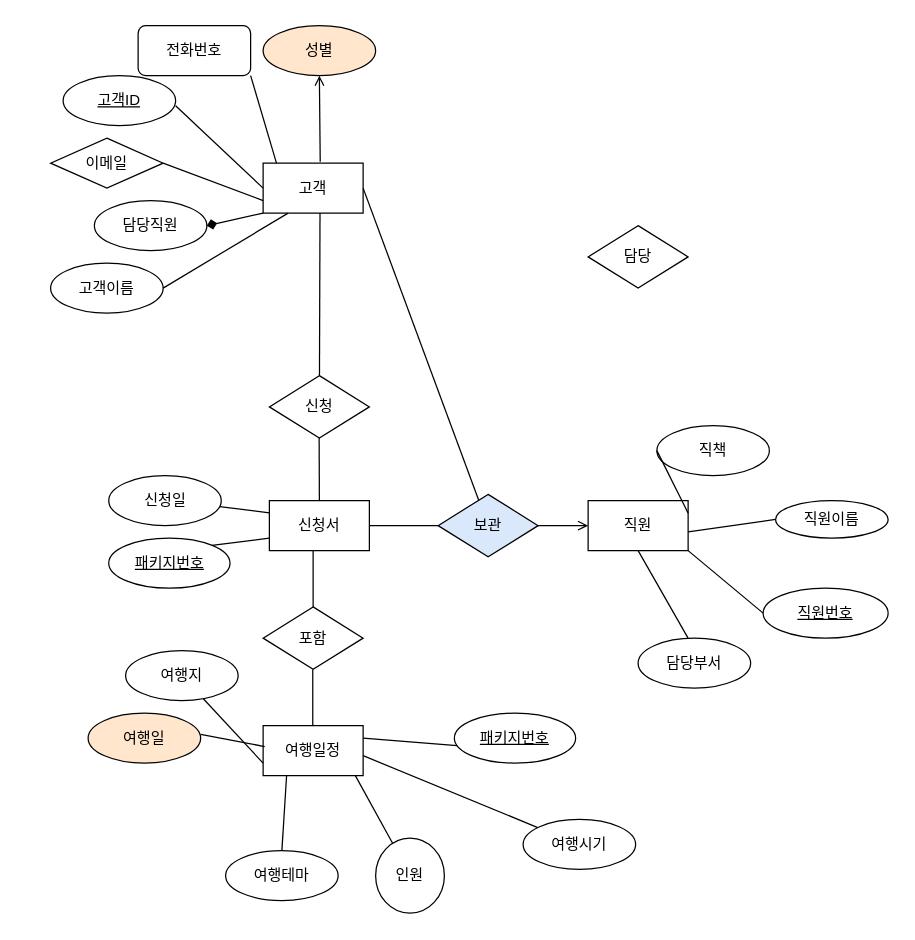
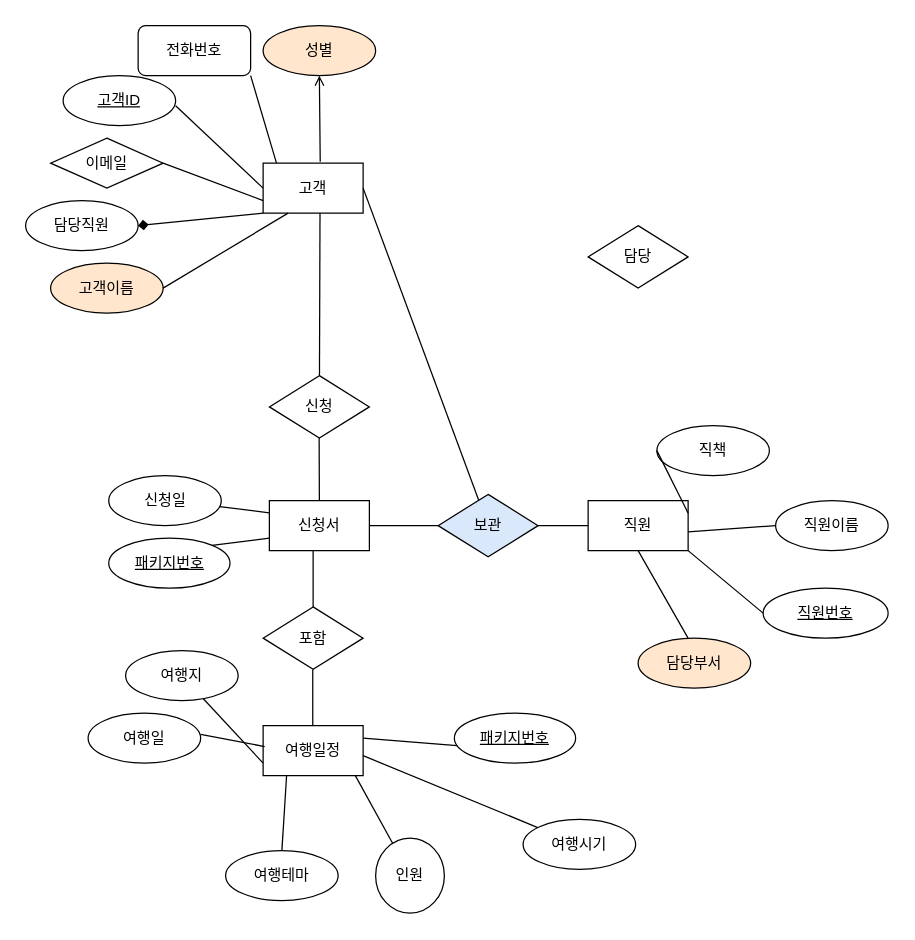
- <mxCell id="14" value="담당직원" style="ellipse;whiteSpace=wrap;html=1;" parent="1" vertex="1"><mxGeometry x="75" y="160" width="90" height="40" as="geometry" /></mxCell>
+ <mxCell id="14" value="담당직원" style="ellipse;whiteSpace=wrap;html=1;" parent="1" vertex="1"><mxGeometry x="20" y="160" width="90" height="40" as="geometry" /></mxCell>
- <mxCell id="9" value="고객이름" style="ellipse;whiteSpace=wrap;html=1;" parent="1" vertex="1"><mxGeometry x="40" y="210" width="90" height="40" as="geometry" /></mxCell>
+ <mxCell id="9" value="고객이름" style="ellipse;whiteSpace=wrap;html=1;fillColor=#ffe6cc;" parent="1" vertex="1"><mxGeometry x="40" y="210" width="90" height="40" as="geometry" /></mxCell>
- <mxCell id="16" value="직원이름" style="ellipse;whiteSpace=wrap;html=1;" parent="1" vertex="1"><mxGeometry x="620" y="400" width="90" height="30" as="geometry" /></mxCell>
+ <mxCell id="16" value="직원이름" style="ellipse;whiteSpace=wrap;html=1;" parent="1" vertex="1"><mxGeometry x="620" y="400" width="90" height="40" as="geometry" /></mxCell>
- <mxCell id="49" value="" style="endArrow=open;html=1;exitX=1;exitY=0.5;exitDx=0;exitDy=0;entryX=0;entryY=0.5;entryDx=0;entryDy=0;" parent="1" source="13" target="4" edge="1"><mxGeometry width="50" height="50" relative="1" as="geometry"><mxPoint x="430" y="422" as="sourcePoint" /><mxPoint x="470" y="422" as="targetPoint" /></mxGeometry></mxCell>
+ <mxCell id="49" value="" style="endArrow=none;html=1;exitX=1;exitY=0.5;exitDx=0;exitDy=0;entryX=0;entryY=0.5;entryDx=0;entryDy=0;" parent="1" source="13" target="4" edge="1"><mxGeometry width="50" height="50" relative="1" as="geometry"><mxPoint x="430" y="422" as="sourcePoint" /><mxPoint x="470" y="422" as="targetPoint" /></mxGeometry></mxCell>
- <mxCell id="15" value="담당부서" style="ellipse;whiteSpace=wrap;html=1;" parent="1" vertex="1"><mxGeometry x="510" y="510" width="90" height="40" as="geometry" /></mxCell>
+ <mxCell id="15" value="담당부서" style="ellipse;whiteSpace=wrap;html=1;fillColor=#ffe6cc;" parent="1" vertex="1"><mxGeometry x="510" y="510" width="90" height="40" as="geometry" /></mxCell>
- <mxCell id="21" value="여행일" style="ellipse;whiteSpace=wrap;html=1;fillColor=#ffe6cc;" parent="1" vertex="1"><mxGeometry x="70" y="570" width="90" height="40" as="geometry" /></mxCell>
+ <mxCell id="21" value="여행일" style="ellipse;whiteSpace=wrap;html=1;" parent="1" vertex="1"><mxGeometry x="70" y="570" width="90" height="40" as="geometry" /></mxCell>
